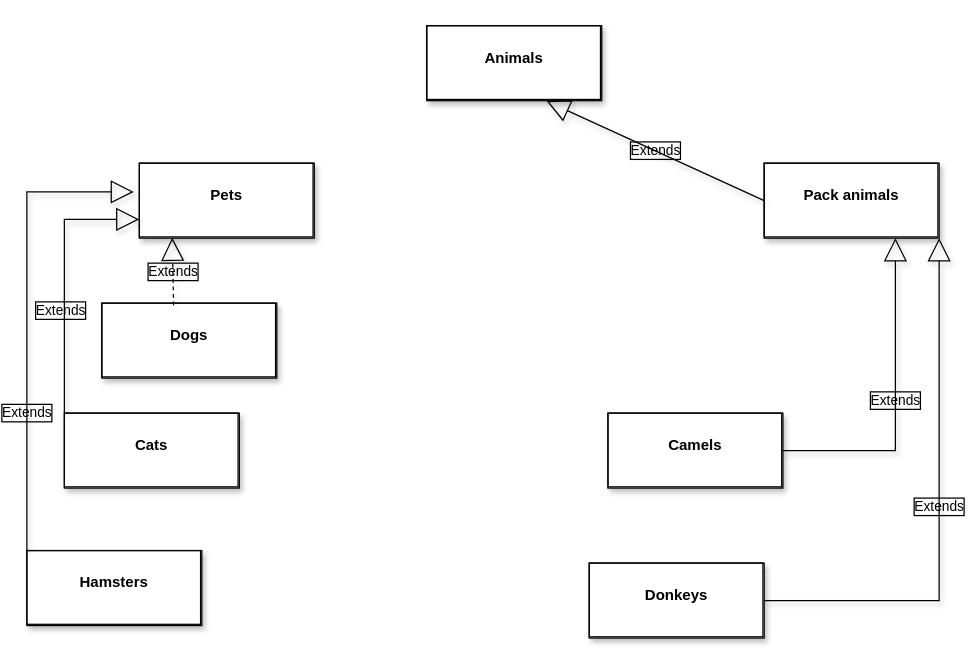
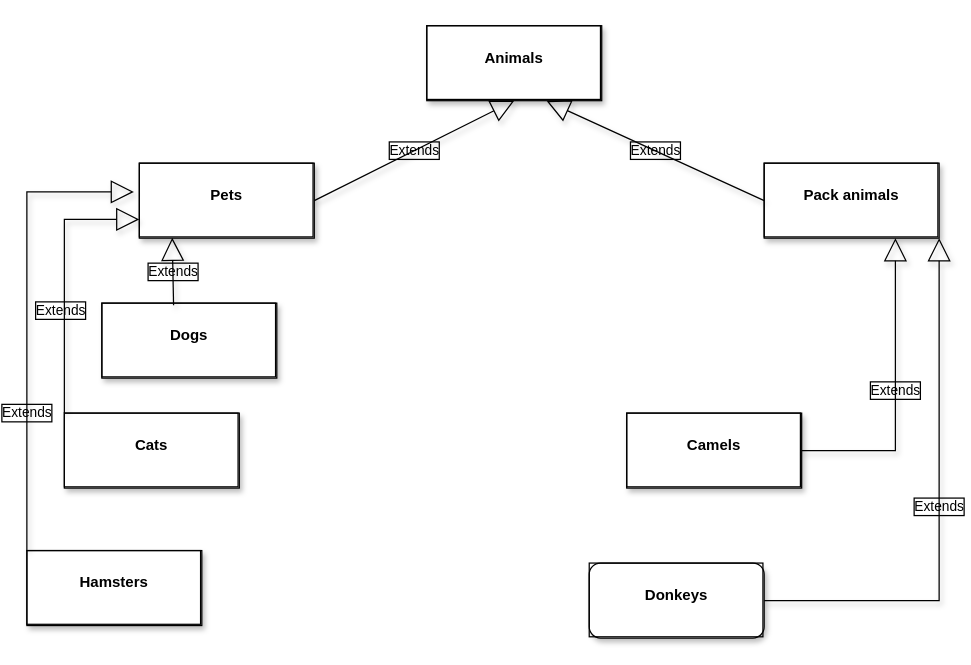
+ <mxCell id="10" value="Extends" style="endArrow=block;endSize=16;endFill=0;html=1;rounded=0;entryX=0.5;entryY=1;entryDx=0;entryDy=0;exitX=1;exitY=0.5;exitDx=0;exitDy=0;strokeColor=#000000;backgroundOutline=0;labelBackgroundColor=none;fontColor=#000000;shadow=1;labelBorderColor=#000000;" parent="1" source="3" target="2" edge="1"><mxGeometry width="160" relative="1" as="geometry"><mxPoint x="280" y="290" as="sourcePoint" /><mxPoint x="440" y="290" as="targetPoint" /></mxGeometry></mxCell>
- <mxCell id="12" value="Extends" style="endArrow=block;endSize=16;endFill=0;html=1;rounded=0;exitX=0.41;exitY=0.028;exitDx=0;exitDy=0;exitPerimeter=0;entryX=0.188;entryY=0.994;entryDx=0;entryDy=0;entryPerimeter=0;strokeColor=#000000;backgroundOutline=0;labelBackgroundColor=none;fontColor=#000000;shadow=1;labelBorderColor=#000000;dashed=1;" parent="1" source="5" target="3" edge="1"><mxGeometry width="160" relative="1" as="geometry"><mxPoint x="280" y="290" as="sourcePoint" /><mxPoint x="440" y="290" as="targetPoint" /></mxGeometry></mxCell>
+ <mxCell id="12" value="Extends" style="endArrow=block;endSize=16;endFill=0;html=1;rounded=0;exitX=0.41;exitY=0.028;exitDx=0;exitDy=0;exitPerimeter=0;entryX=0.188;entryY=0.994;entryDx=0;entryDy=0;entryPerimeter=0;strokeColor=#000000;backgroundOutline=0;labelBackgroundColor=none;fontColor=#000000;shadow=1;labelBorderColor=#000000;" parent="1" source="5" target="3" edge="1"><mxGeometry width="160" relative="1" as="geometry"><mxPoint x="280" y="290" as="sourcePoint" /><mxPoint x="440" y="290" as="targetPoint" /></mxGeometry></mxCell>
- <mxCell id="8" value="&lt;p style=&quot;margin:0px;margin-top:4px;text-align:center;&quot;&gt;&lt;br&gt;&lt;b&gt;Camels&lt;/b&gt;&lt;/p&gt;" style="verticalAlign=top;align=left;overflow=fill;fontSize=12;fontFamily=Helvetica;html=1;strokeColor=#000000;backgroundOutline=0;labelBackgroundColor=none;fontColor=#000000;shadow=1;labelBorderColor=#000000;" parent="1" vertex="1"><mxGeometry x="485" y="330" width="140" height="60" as="geometry" /></mxCell>
+ <mxCell id="8" value="&lt;p style=&quot;margin:0px;margin-top:4px;text-align:center;&quot;&gt;&lt;br&gt;&lt;b&gt;Camels&lt;/b&gt;&lt;/p&gt;" style="verticalAlign=top;align=left;overflow=fill;fontSize=12;fontFamily=Helvetica;html=1;strokeColor=#000000;backgroundOutline=0;labelBackgroundColor=none;fontColor=#000000;shadow=1;labelBorderColor=#000000;" parent="1" vertex="1"><mxGeometry x="500" y="330" width="140" height="60" as="geometry" /></mxCell>
- <mxCell id="9" value="&lt;p style=&quot;margin:0px;margin-top:4px;text-align:center;&quot;&gt;&lt;br&gt;&lt;b&gt;Donkeys&lt;/b&gt;&lt;/p&gt;" style="verticalAlign=top;align=left;overflow=fill;fontSize=12;fontFamily=Helvetica;html=1;strokeColor=#000000;backgroundOutline=0;labelBackgroundColor=none;fontColor=#000000;shadow=1;labelBorderColor=#000000;" parent="1" vertex="1"><mxGeometry x="470" y="450" width="140" height="60" as="geometry" /></mxCell>
+ <mxCell id="9" value="&lt;p style=&quot;margin:0px;margin-top:4px;text-align:center;&quot;&gt;&lt;br&gt;&lt;b&gt;Donkeys&lt;/b&gt;&lt;/p&gt;" style="verticalAlign=top;align=left;overflow=fill;fontSize=12;fontFamily=Helvetica;html=1;strokeColor=#000000;backgroundOutline=0;labelBackgroundColor=none;fontColor=#000000;shadow=1;labelBorderColor=#000000;rounded=1;" parent="1" vertex="1"><mxGeometry x="470" y="450" width="140" height="60" as="geometry" /></mxCell>
